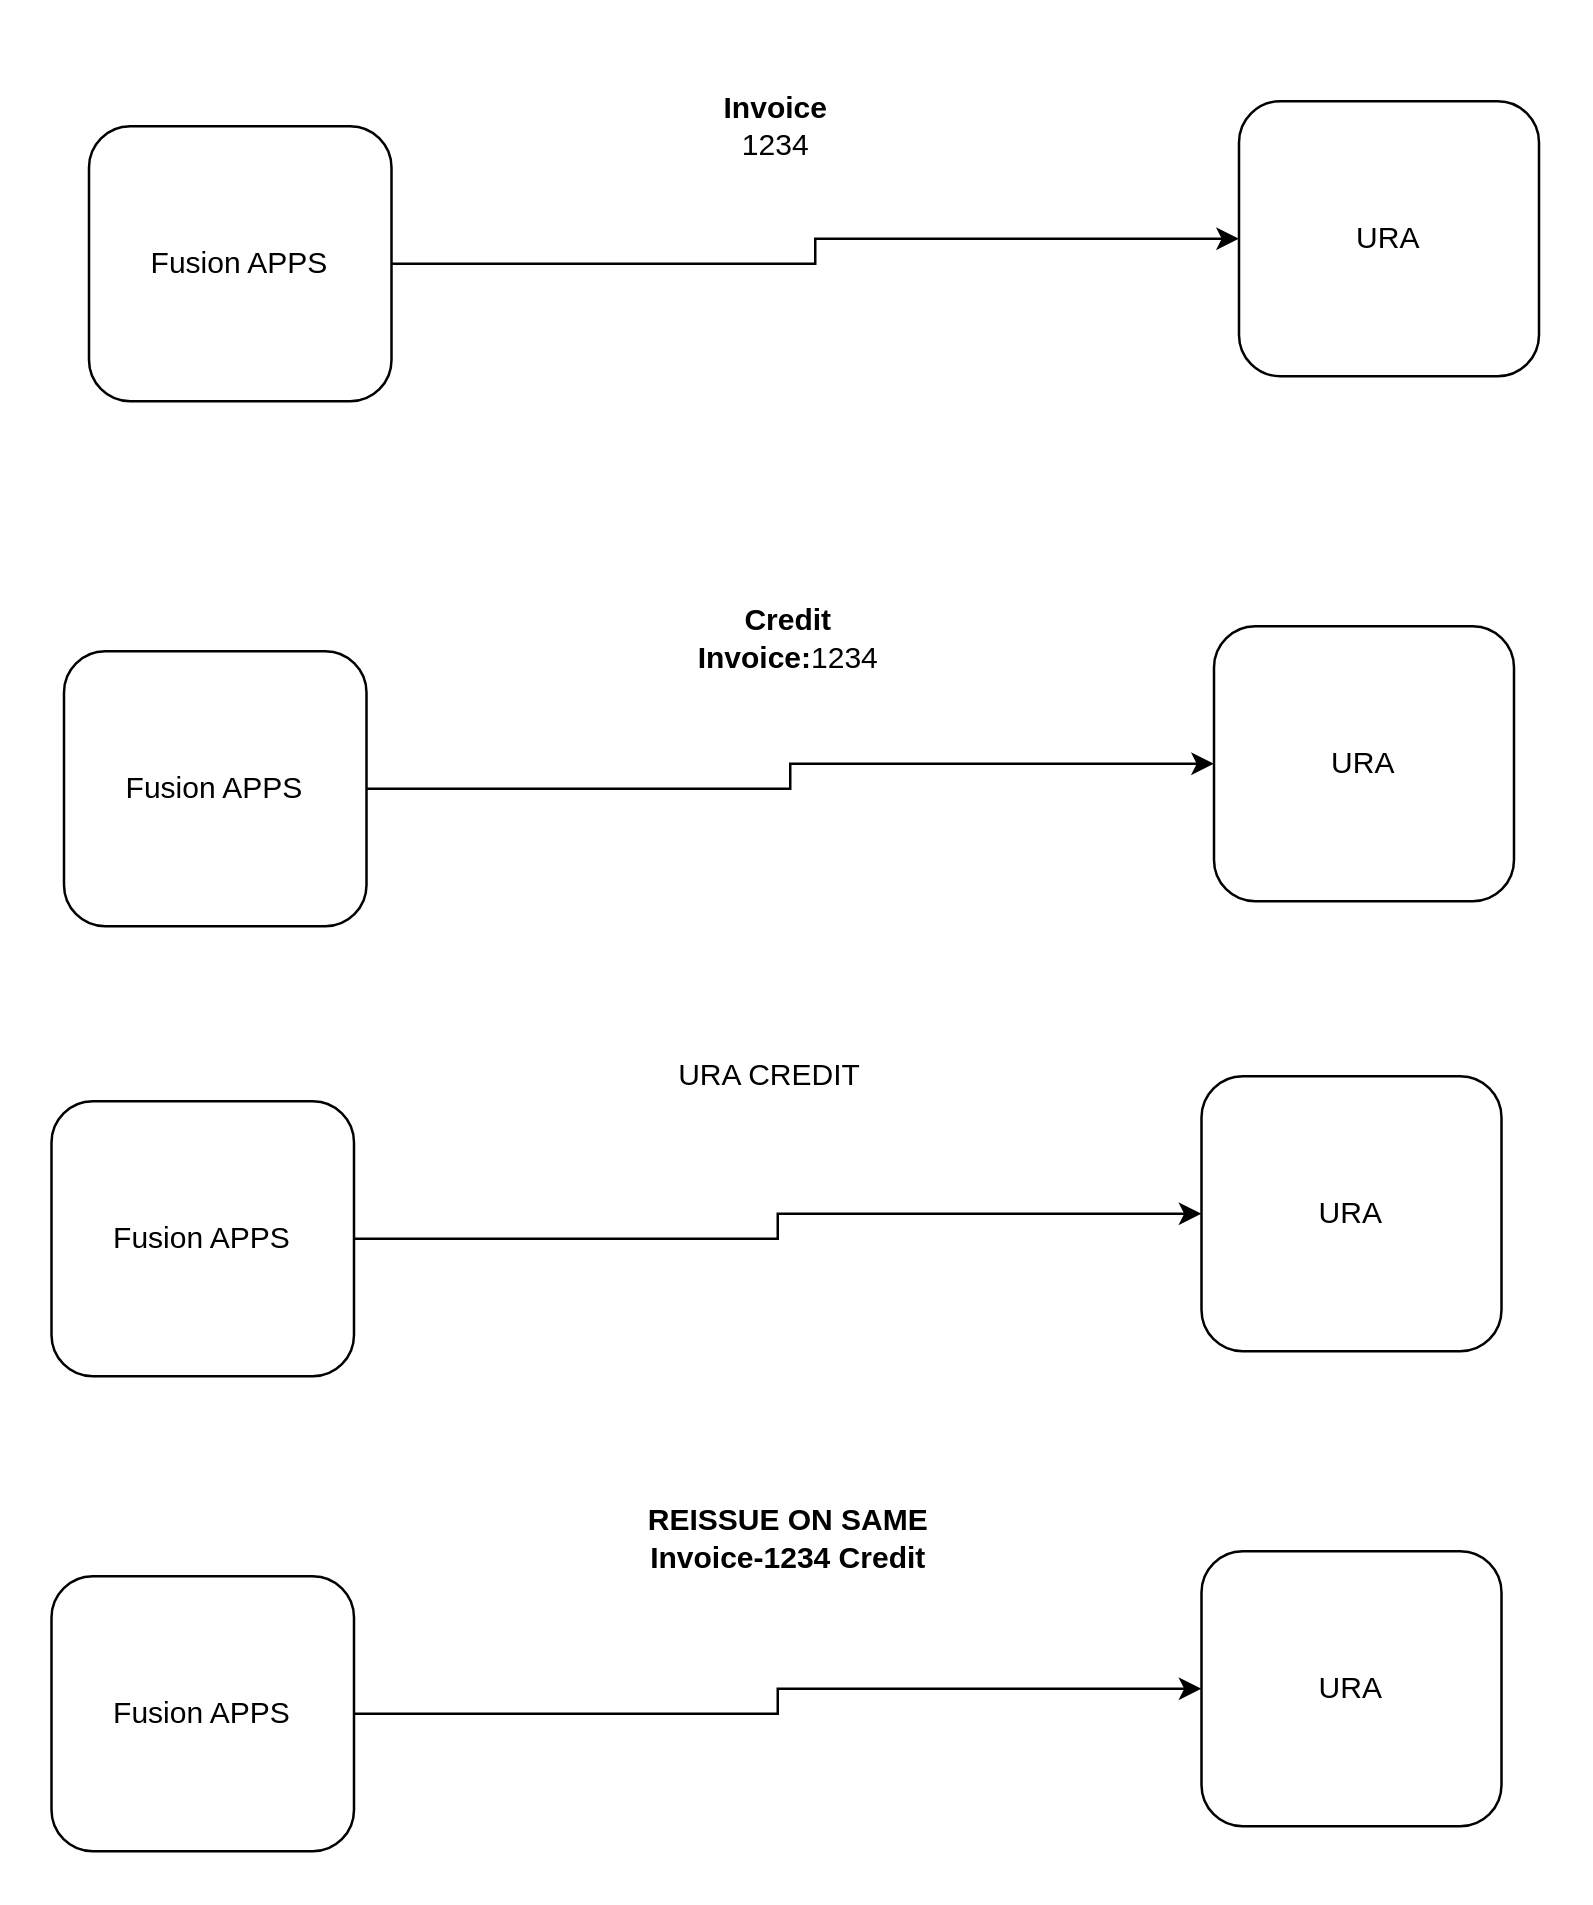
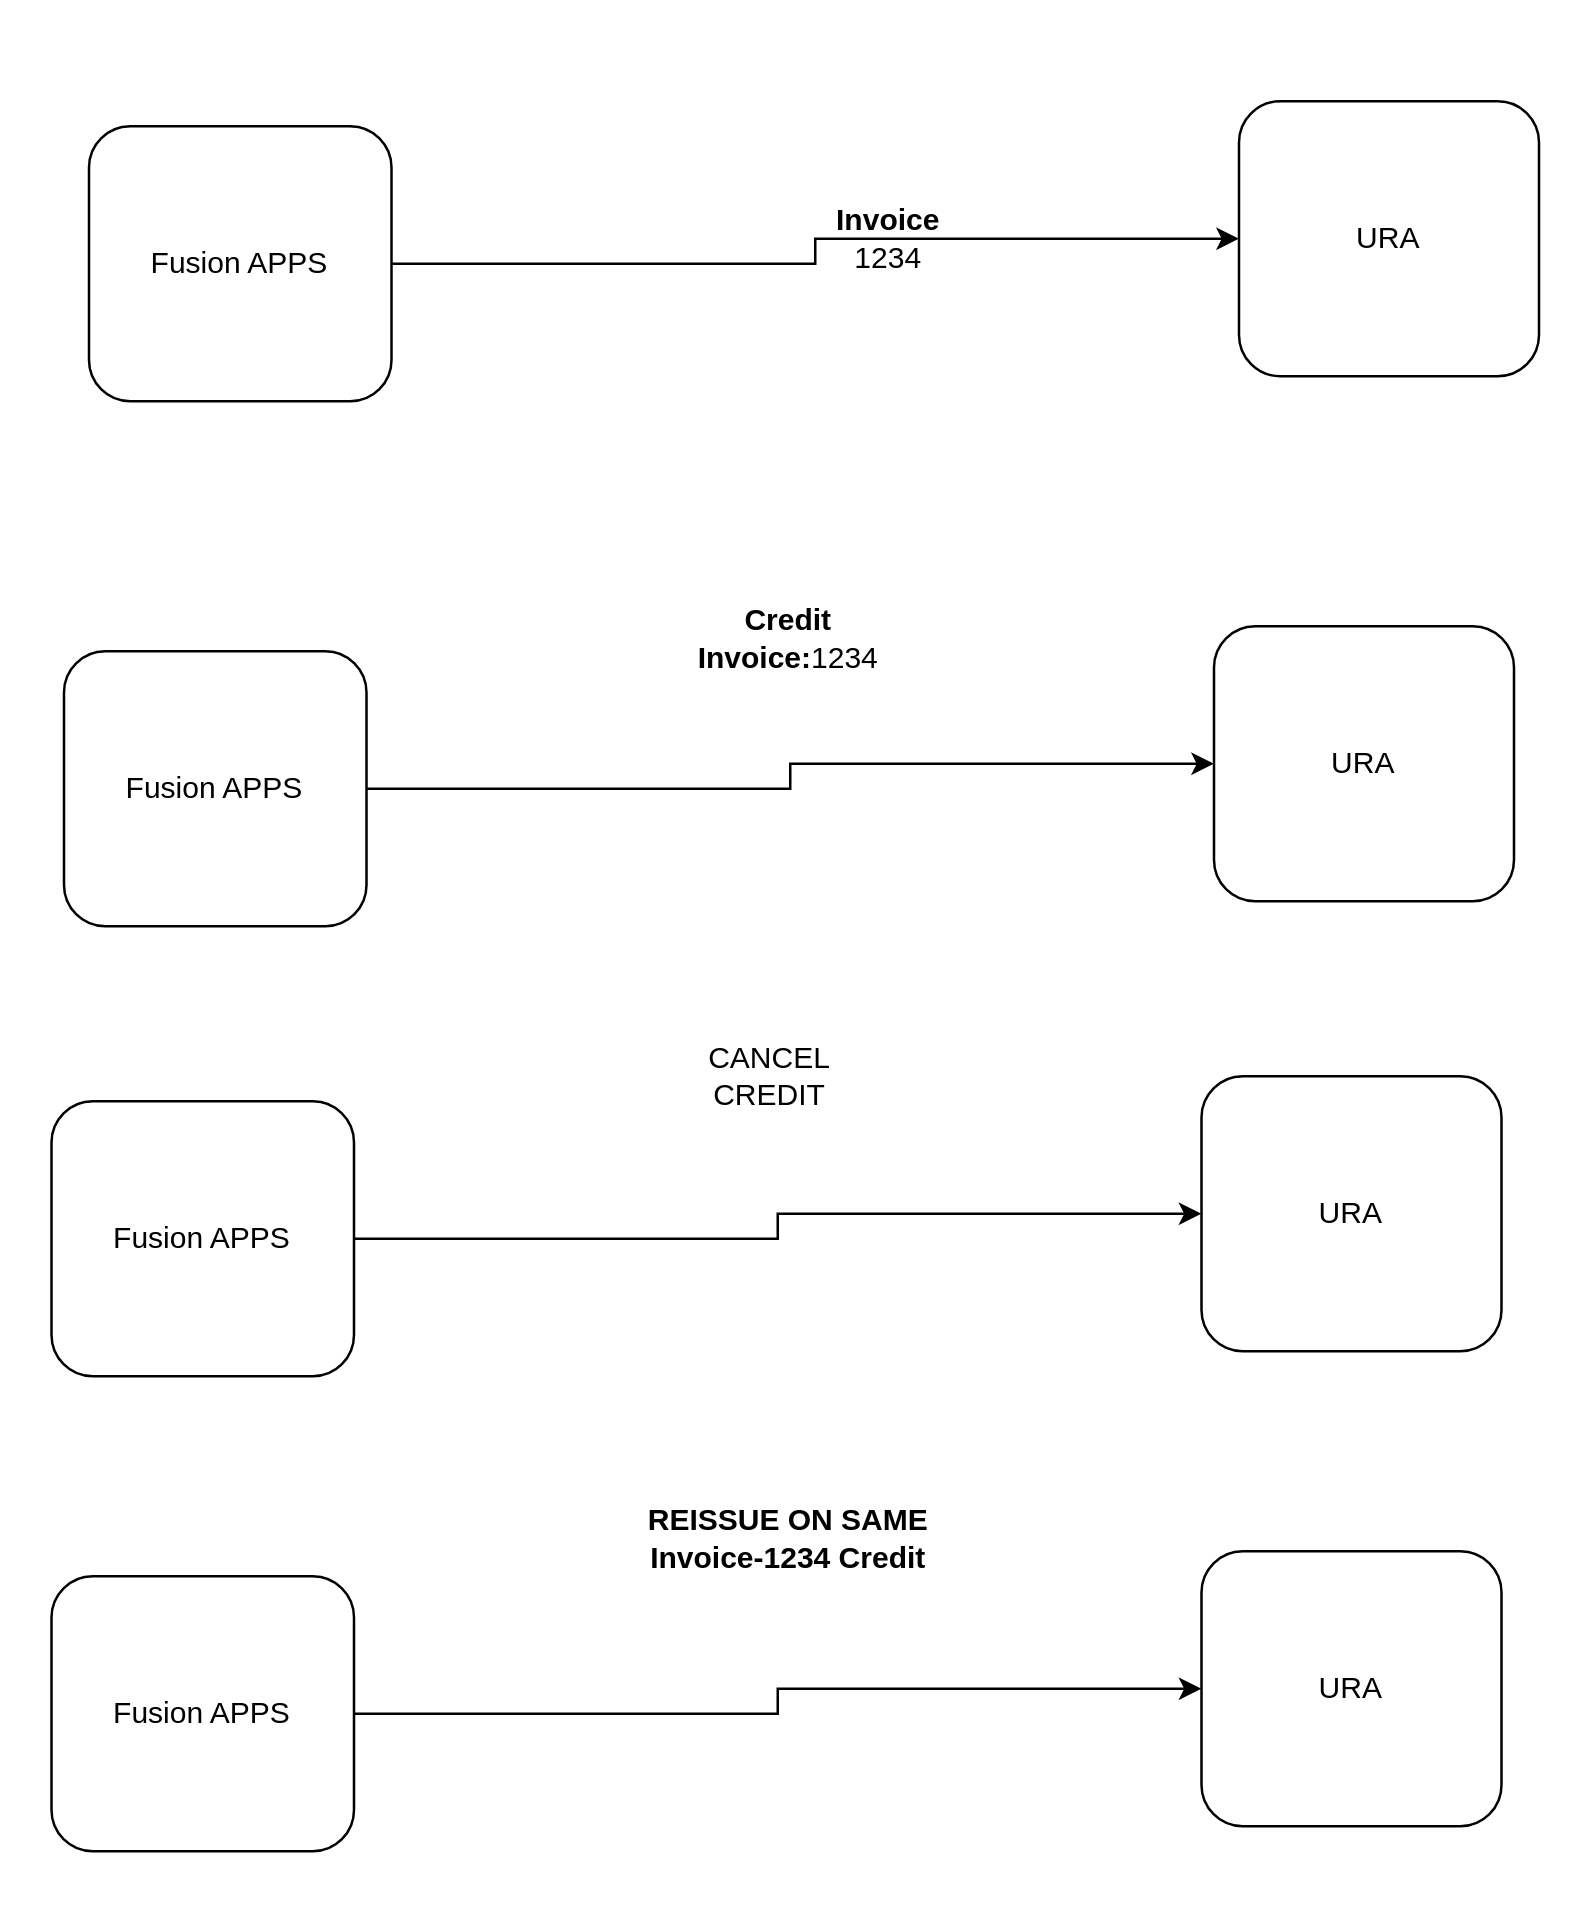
- <mxCell id="5" value="&lt;div&gt;&lt;b&gt;Invoice&lt;/b&gt;&lt;/div&gt;1234" style="text;html=1;strokeColor=none;fillColor=none;align=center;verticalAlign=middle;whiteSpace=wrap;rounded=0;" vertex="1" parent="1"><mxGeometry x="275" y="20" width="70" height="60" as="geometry" /></mxCell>
+ <mxCell id="5" value="&lt;div&gt;&lt;b&gt;Invoice&lt;/b&gt;&lt;/div&gt;1234" style="text;html=1;strokeColor=none;fillColor=none;align=center;verticalAlign=middle;whiteSpace=wrap;rounded=0;" vertex="1" parent="1"><mxGeometry x="320" y="65" width="70" height="60" as="geometry" /></mxCell>
- <mxCell id="13" value="URA CREDIT " style="text;html=1;strokeColor=none;fillColor=none;align=center;verticalAlign=middle;whiteSpace=wrap;rounded=0;" vertex="1" parent="1"><mxGeometry x="260" y="390" width="95" height="80" as="geometry" /></mxCell>
+ <mxCell id="13" value="CANCEL CREDIT " style="text;html=1;strokeColor=none;fillColor=none;align=center;verticalAlign=middle;whiteSpace=wrap;rounded=0;" vertex="1" parent="1"><mxGeometry x="260" y="390" width="95" height="80" as="geometry" /></mxCell>
